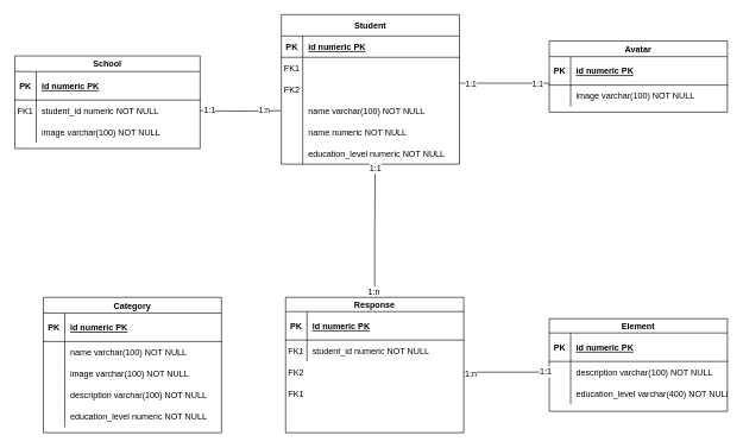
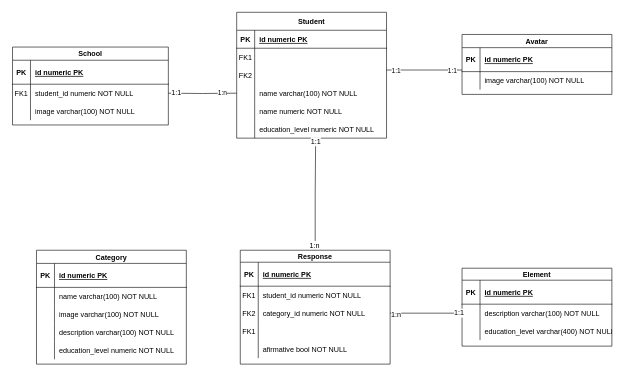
+ <mxCell id="80" value="category_id numeric NOT NULL" style="shape=partialRectangle;overflow=hidden;connectable=0;fillColor=none;top=0;left=0;bottom=0;right=0;align=left;spacingLeft=6;strokeColor=none;" vertex="1" parent="78"><mxGeometry x="30" width="220" height="30" as="geometry"><mxRectangle width="220" height="30" as="alternateBounds" /></mxGeometry></mxCell>
+ <mxCell id="85" value="afirmative bool NOT NULL" style="shape=partialRectangle;overflow=hidden;connectable=0;fillColor=none;top=0;left=0;bottom=0;right=0;align=left;spacingLeft=6;strokeColor=none;" vertex="1" parent="83"><mxGeometry x="30" width="220" height="30" as="geometry"><mxRectangle width="220" height="30" as="alternateBounds" /></mxGeometry></mxCell>
